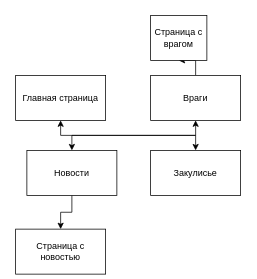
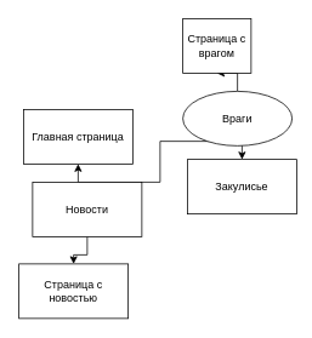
- <mxCell id="3" value="Главная страница" style="rounded=0;whiteSpace=wrap;html=1;" vertex="1" parent="1"><mxGeometry x="20" y="100" width="120" height="60" as="geometry" /></mxCell>
+ <mxCell id="3" value="Главная страница" style="rounded=0;whiteSpace=wrap;html=1;" vertex="1" parent="1"><mxGeometry x="25" y="120" width="120" height="60" as="geometry" /></mxCell>
- <mxCell id="6" value="Враги" style="rounded=0;whiteSpace=wrap;html=1;" vertex="1" parent="1"><mxGeometry x="200" y="100" width="120" height="60" as="geometry" /></mxCell>
+ <mxCell id="6" value="Враги" style="ellipse;whiteSpace=wrap;html=1;" vertex="1" parent="1"><mxGeometry x="200" y="100" width="120" height="60" as="geometry" /></mxCell>
- <mxCell id="4" style="edgeStyle=orthogonalEdgeStyle;rounded=0;orthogonalLoop=1;jettySize=auto;html=1;exitX=0.5;exitY=1;exitDx=0;exitDy=0;entryX=0.5;entryY=0;entryDx=0;entryDy=0;startArrow=classic;startFill=1;" edge="1" parent="1" source="6" target="8"><mxGeometry relative="1" as="geometry" /></mxCell>
- <mxCell id="9" value="Закулисье" style="rounded=0;whiteSpace=wrap;html=1;" vertex="1" parent="1"><mxGeometry x="200" y="200" width="120" height="60" as="geometry" /></mxCell>
+ <mxCell id="9" value="Закулисье" style="rounded=0;whiteSpace=wrap;html=1;" vertex="1" parent="1"><mxGeometry x="205" y="175" width="120" height="60" as="geometry" /></mxCell>
- <mxCell id="11" value="Страница с новостью" style="rounded=0;whiteSpace=wrap;html=1;" vertex="1" parent="1"><mxGeometry x="20" y="305" width="120" height="60" as="geometry" /></mxCell>
+ <mxCell id="11" value="Страница с новостью" style="rounded=0;whiteSpace=wrap;html=1;" vertex="1" parent="1"><mxGeometry x="20" y="290" width="120" height="60" as="geometry" /></mxCell>
